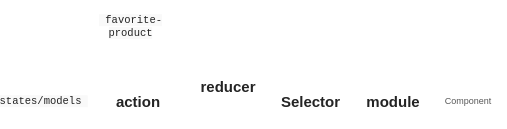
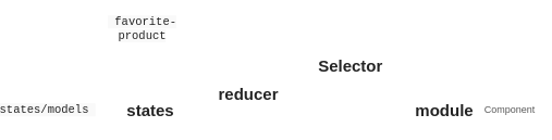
- <mxCell id="4" value="&lt;span id=&quot;docs-internal-guid-1fbeba7b-7fff-be33-efeb-5096d3f82dd7&quot;&gt;&lt;span style=&quot;font-size: 15pt; font-family: Arial, sans-serif; color: rgb(36, 36, 36); background-color: rgb(255, 255, 255); font-weight: 700; font-variant-numeric: normal; font-variant-east-asian: normal; font-variant-alternates: normal; font-variant-position: normal; vertical-align: baseline; white-space-collapse: preserve;&quot;&gt;action&lt;/span&gt;&lt;/span&gt;" style="text;html=1;align=center;verticalAlign=middle;whiteSpace=wrap;rounded=0;" vertex="1" parent="1"><mxGeometry x="150" y="120" width="60" height="30" as="geometry" /></mxCell>
+ <mxCell id="4" value="&lt;span id=&quot;docs-internal-guid-1fbeba7b-7fff-be33-efeb-5096d3f82dd7&quot;&gt;&lt;span style=&quot;font-size: 15pt; font-family: Arial, sans-serif; color: rgb(36, 36, 36); background-color: rgb(255, 255, 255); font-weight: 700; font-variant-numeric: normal; font-variant-east-asian: normal; font-variant-alternates: normal; font-variant-position: normal; vertical-align: baseline; white-space-collapse: preserve;&quot;&gt;states&lt;/span&gt;&lt;/span&gt;" style="text;html=1;align=center;verticalAlign=middle;whiteSpace=wrap;rounded=0;" vertex="1" parent="1"><mxGeometry x="150" y="120" width="60" height="30" as="geometry" /></mxCell>
- <mxCell id="6" value="&lt;span id=&quot;docs-internal-guid-6f8ce7ed-7fff-36da-5bfa-c478ae17e42b&quot;&gt;&lt;span style=&quot;font-size: 15pt; font-family: Arial, sans-serif; color: rgb(36, 36, 36); background-color: rgb(255, 255, 255); font-weight: 700; font-variant-numeric: normal; font-variant-east-asian: normal; font-variant-alternates: normal; font-variant-position: normal; vertical-align: baseline; white-space-collapse: preserve;&quot;&gt;Selector&lt;/span&gt;&lt;/span&gt;" style="text;html=1;align=center;verticalAlign=middle;whiteSpace=wrap;rounded=0;" vertex="1" parent="1"><mxGeometry x="380" y="120" width="60" height="30" as="geometry" /></mxCell>
+ <mxCell id="6" value="&lt;span id=&quot;docs-internal-guid-6f8ce7ed-7fff-36da-5bfa-c478ae17e42b&quot;&gt;&lt;span style=&quot;font-size: 15pt; font-family: Arial, sans-serif; color: rgb(36, 36, 36); background-color: rgb(255, 255, 255); font-weight: 700; font-variant-numeric: normal; font-variant-east-asian: normal; font-variant-alternates: normal; font-variant-position: normal; vertical-align: baseline; white-space-collapse: preserve;&quot;&gt;Selector&lt;/span&gt;&lt;/span&gt;" style="text;html=1;align=center;verticalAlign=middle;whiteSpace=wrap;rounded=0;" vertex="1" parent="1"><mxGeometry x="395" y="65" width="60" height="30" as="geometry" /></mxCell>
- <mxCell id="7" value="&lt;span id=&quot;docs-internal-guid-3fa233b2-7fff-8cb2-8f47-b9e2ba67c759&quot;&gt;&lt;span style=&quot;font-size: 15pt; font-family: Arial, sans-serif; color: rgb(36, 36, 36); background-color: rgb(255, 255, 255); font-weight: 700; font-variant-numeric: normal; font-variant-east-asian: normal; font-variant-alternates: normal; font-variant-position: normal; vertical-align: baseline; white-space-collapse: preserve;&quot;&gt;module&lt;/span&gt;&lt;/span&gt;" style="text;html=1;align=center;verticalAlign=middle;whiteSpace=wrap;rounded=0;" vertex="1" parent="1"><mxGeometry x="490" y="120" width="60" height="30" as="geometry" /></mxCell>
+ <mxCell id="7" value="&lt;span id=&quot;docs-internal-guid-3fa233b2-7fff-8cb2-8f47-b9e2ba67c759&quot;&gt;&lt;span style=&quot;font-size: 15pt; font-family: Arial, sans-serif; color: rgb(36, 36, 36); background-color: rgb(255, 255, 255); font-weight: 700; font-variant-numeric: normal; font-variant-east-asian: normal; font-variant-alternates: normal; font-variant-position: normal; vertical-align: baseline; white-space-collapse: preserve;&quot;&gt;module&lt;/span&gt;&lt;/span&gt;" style="text;html=1;align=center;verticalAlign=middle;whiteSpace=wrap;rounded=0;" vertex="1" parent="1"><mxGeometry x="510" y="120" width="60" height="30" as="geometry" /></mxCell>
